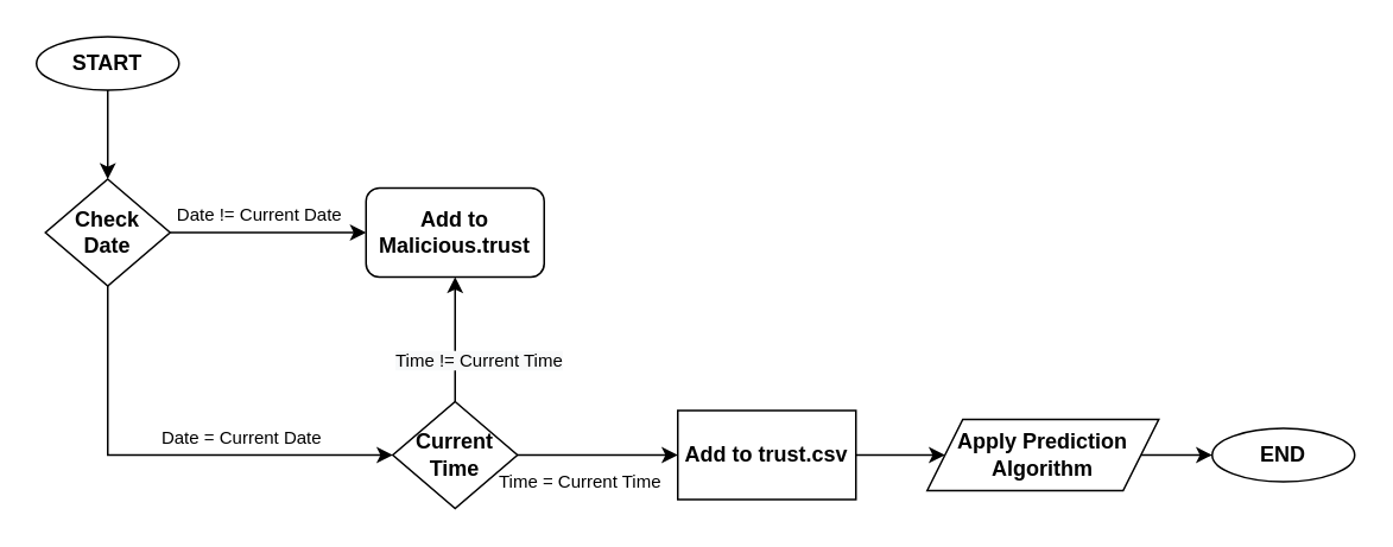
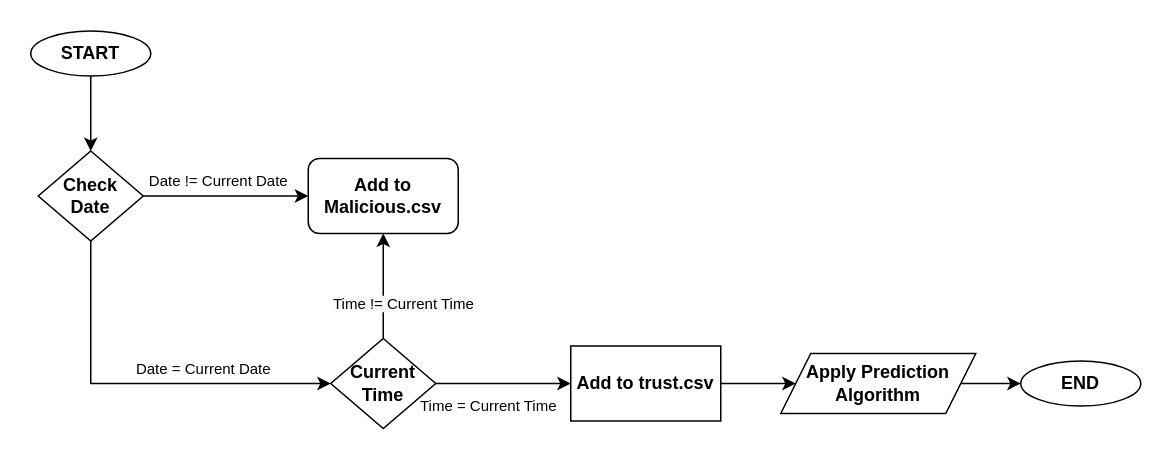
- <mxCell id="8" value="&lt;b&gt;Add to Malicious.trust&lt;/b&gt;" style="rounded=1;whiteSpace=wrap;html=1;" vertex="1" parent="1"><mxGeometry x="205" y="105" width="100" height="50" as="geometry" /></mxCell>
+ <mxCell id="8" value="&lt;b&gt;Add to Malicious.csv&lt;/b&gt;" style="rounded=1;whiteSpace=wrap;html=1;" vertex="1" parent="1"><mxGeometry x="205" y="105" width="100" height="50" as="geometry" /></mxCell>
